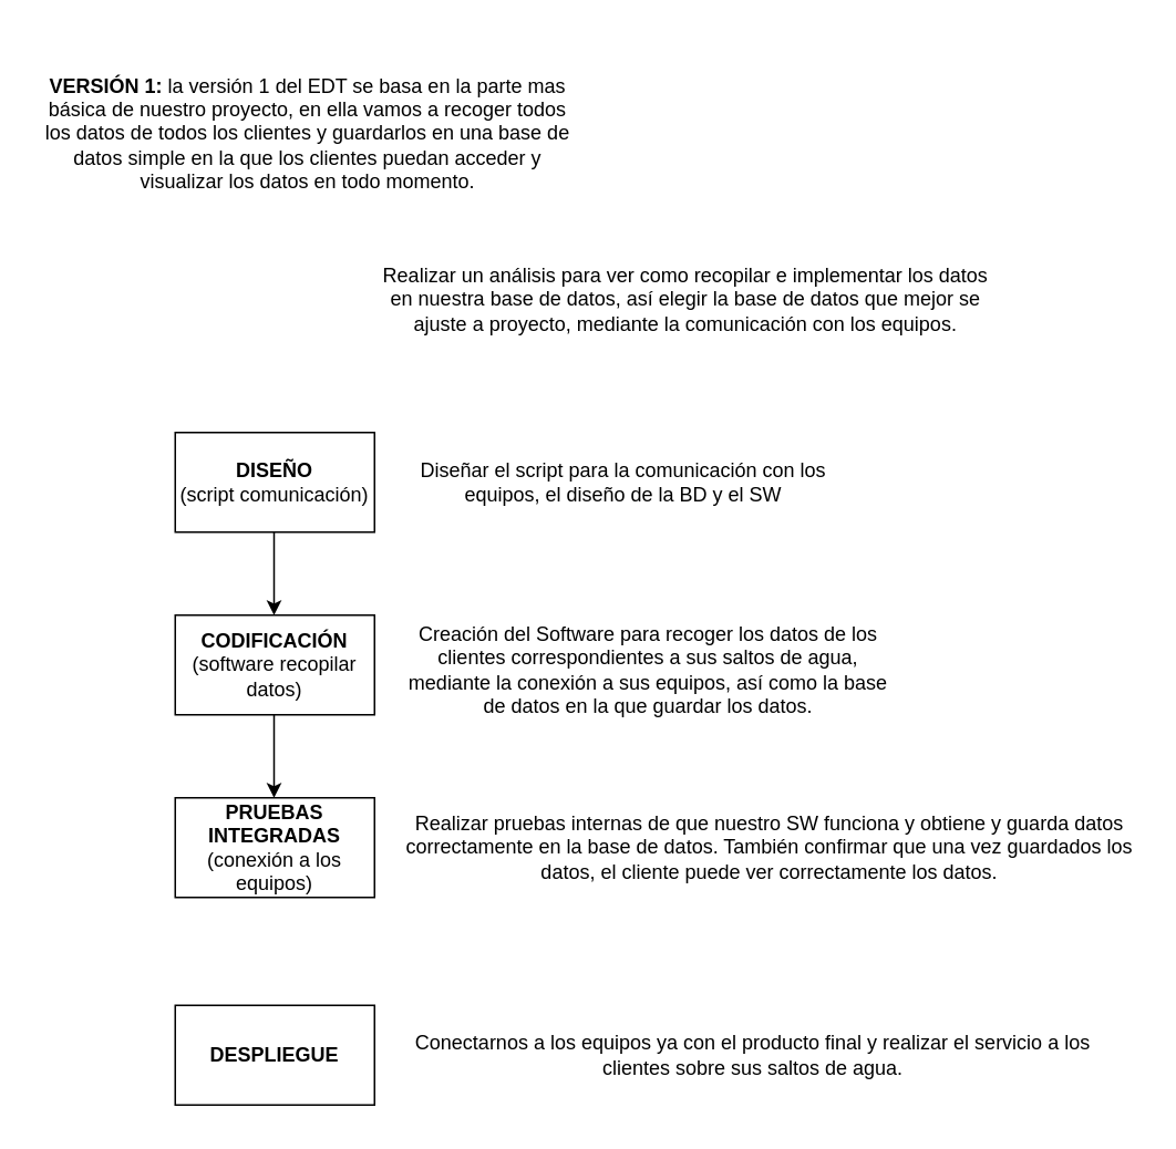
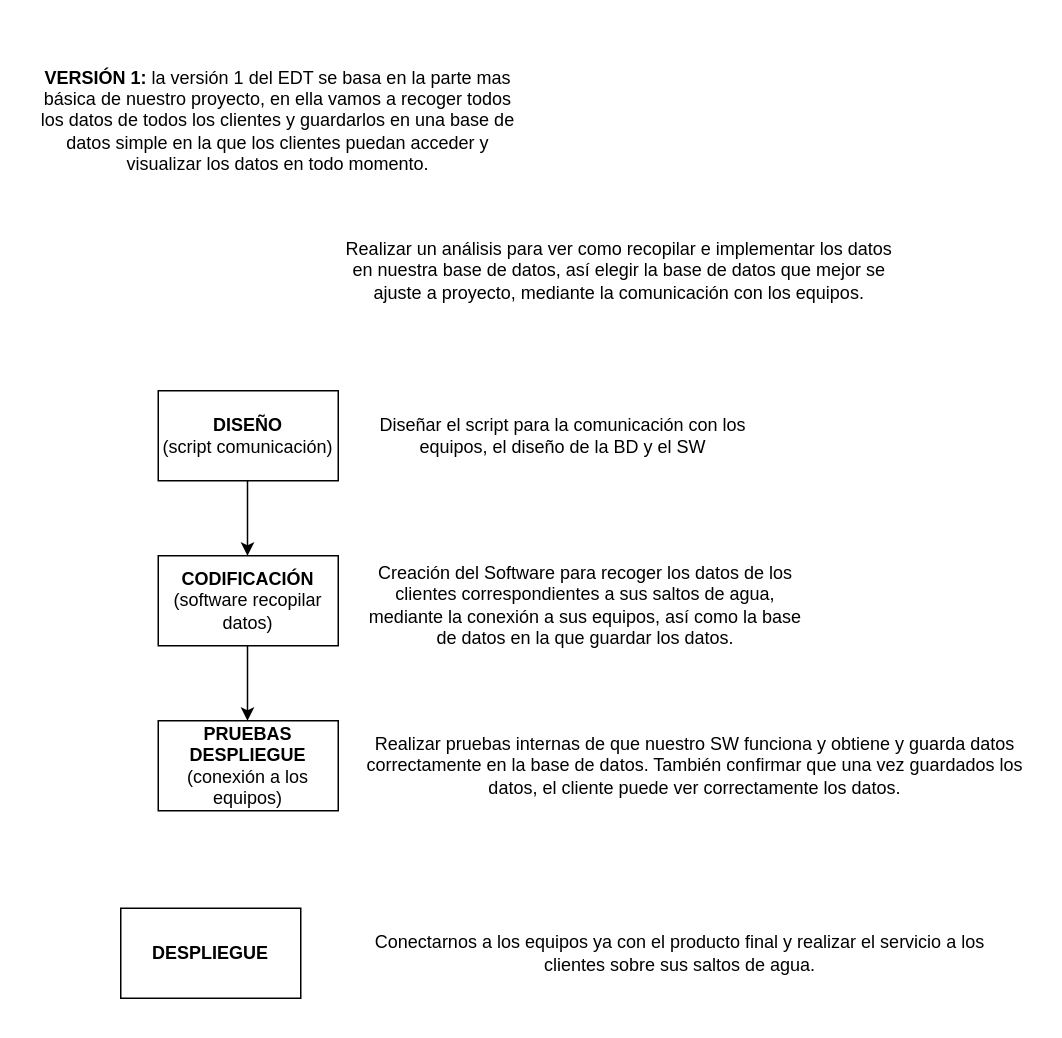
- <mxCell id="5" value="&lt;b&gt;PRUEBAS INTEGRADAS&lt;br&gt;&lt;/b&gt;(conexión a los equipos)" style="rounded=0;whiteSpace=wrap;html=1;" vertex="1" parent="1"><mxGeometry x="105" y="480" width="120" height="60" as="geometry" /></mxCell>
+ <mxCell id="5" value="&lt;b&gt;PRUEBAS DESPLIEGUE&lt;br&gt;&lt;/b&gt;(conexión a los equipos)" style="rounded=0;whiteSpace=wrap;html=1;" vertex="1" parent="1"><mxGeometry x="105" y="480" width="120" height="60" as="geometry" /></mxCell>
- <mxCell id="12" value="&lt;b&gt;DESPLIEGUE&lt;/b&gt;" style="rounded=0;whiteSpace=wrap;html=1;" vertex="1" parent="1"><mxGeometry x="105" y="605" width="120" height="60" as="geometry" /></mxCell>
+ <mxCell id="12" value="&lt;b&gt;DESPLIEGUE&lt;/b&gt;" style="rounded=0;whiteSpace=wrap;html=1;" vertex="1" parent="1"><mxGeometry x="80" y="605" width="120" height="60" as="geometry" /></mxCell>
